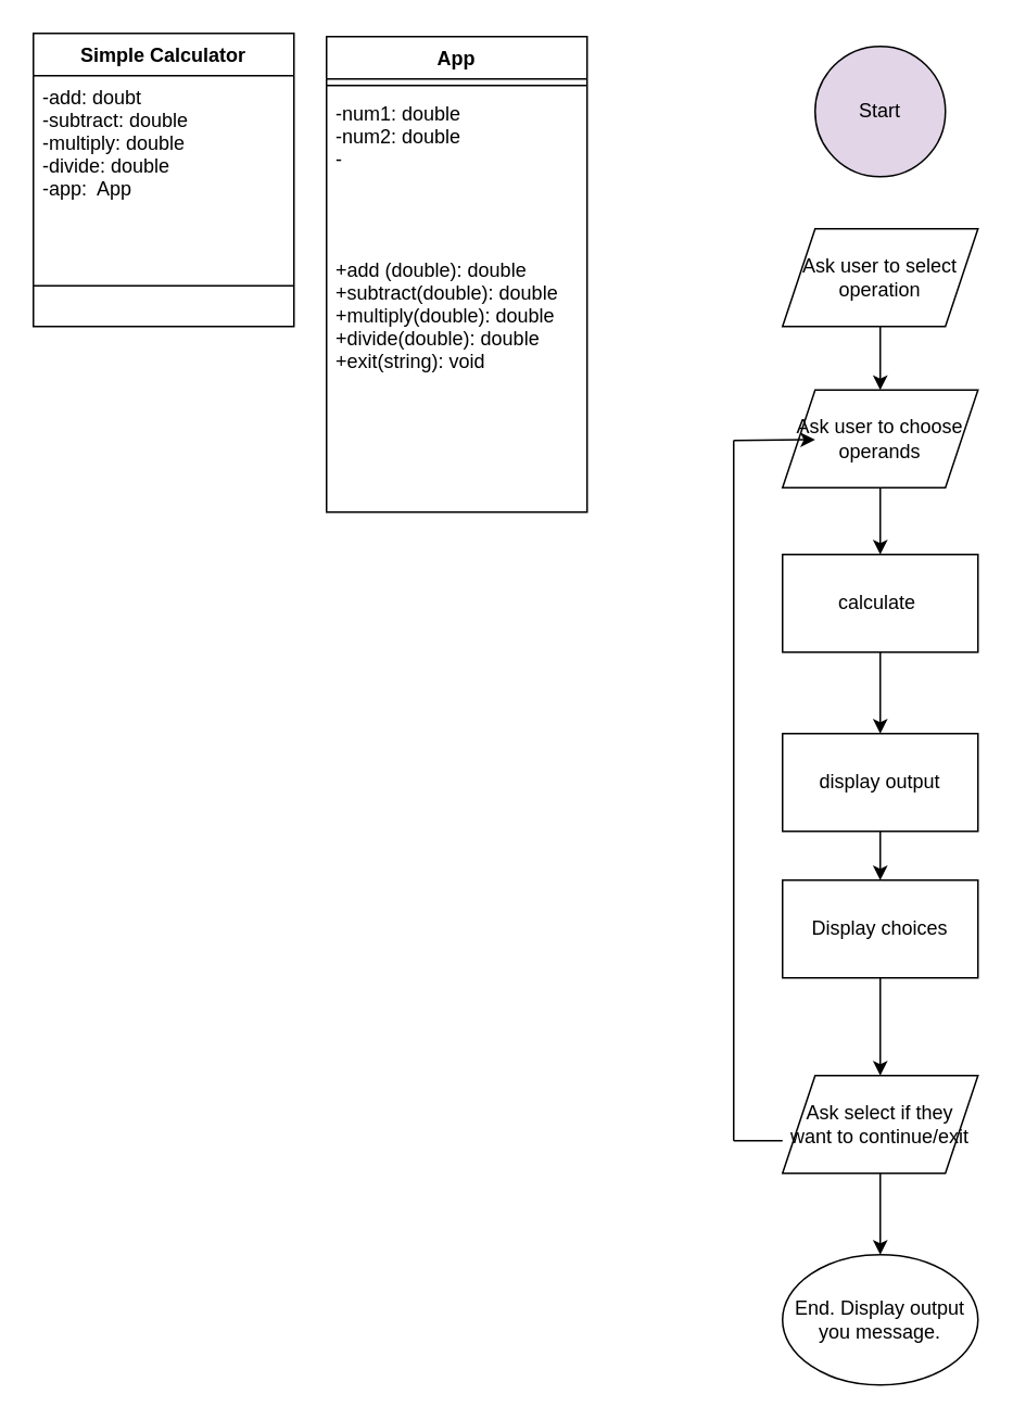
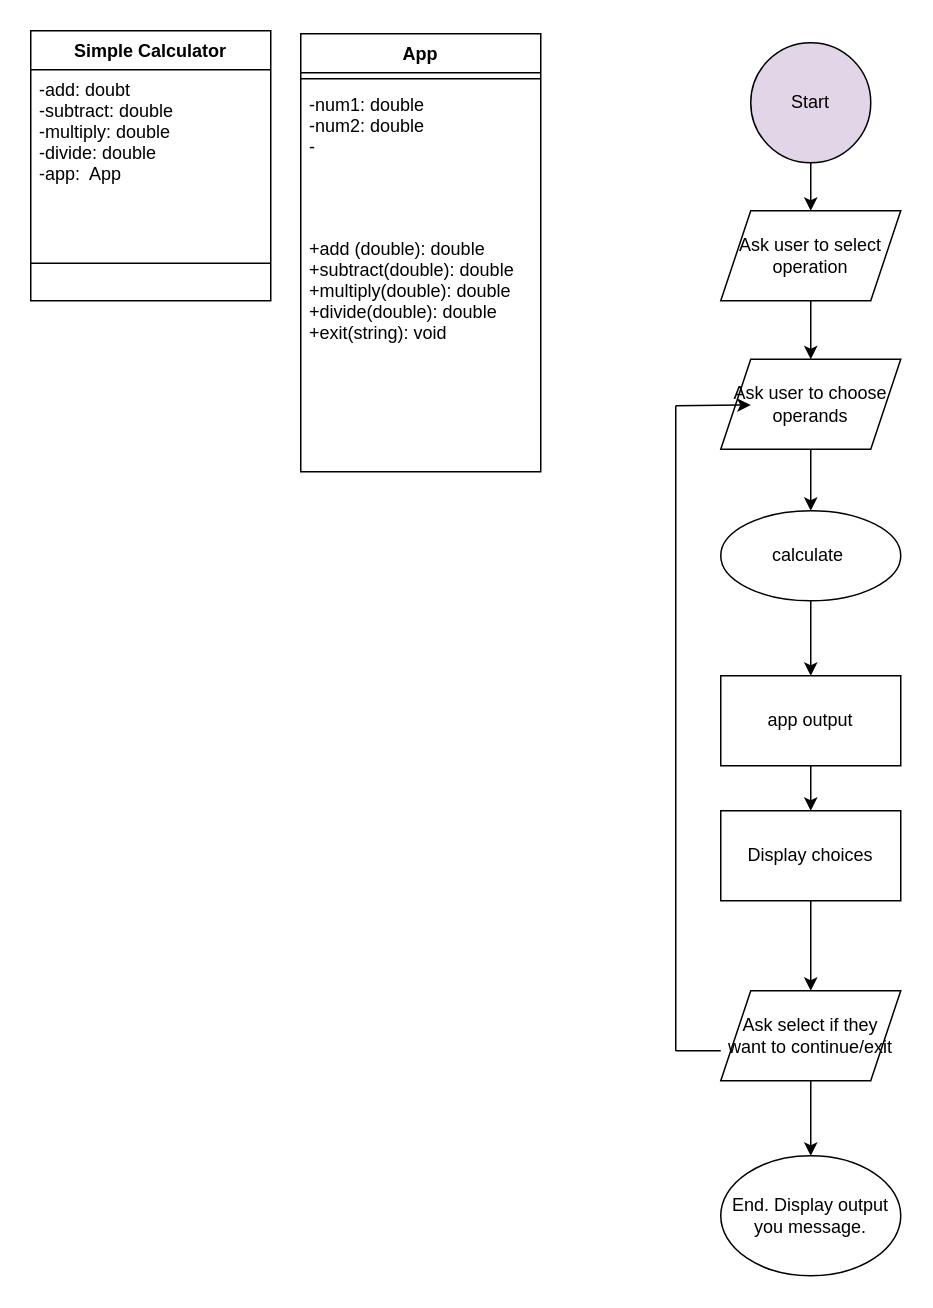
+ <mxCell id="9" value="" style="edgeStyle=orthogonalEdgeStyle;rounded=0;orthogonalLoop=1;jettySize=auto;html=1;" parent="1" source="10" target="12" edge="1"><mxGeometry relative="1" as="geometry" /></mxCell>
- <mxCell id="16" value="calculate&amp;nbsp;" style="rounded=0;whiteSpace=wrap;html=1;" parent="1" vertex="1"><mxGeometry x="480" y="340" width="120" height="60" as="geometry" /></mxCell>
+ <mxCell id="16" value="calculate&amp;nbsp;" style="ellipse;whiteSpace=wrap;html=1;" parent="1" vertex="1"><mxGeometry x="480" y="340" width="120" height="60" as="geometry" /></mxCell>
- <mxCell id="18" value="display output" style="rounded=0;whiteSpace=wrap;html=1;" parent="1" vertex="1"><mxGeometry x="480" y="450" width="120" height="60" as="geometry" /></mxCell>
+ <mxCell id="18" value="app output" style="rounded=0;whiteSpace=wrap;html=1;" parent="1" vertex="1"><mxGeometry x="480" y="450" width="120" height="60" as="geometry" /></mxCell>
